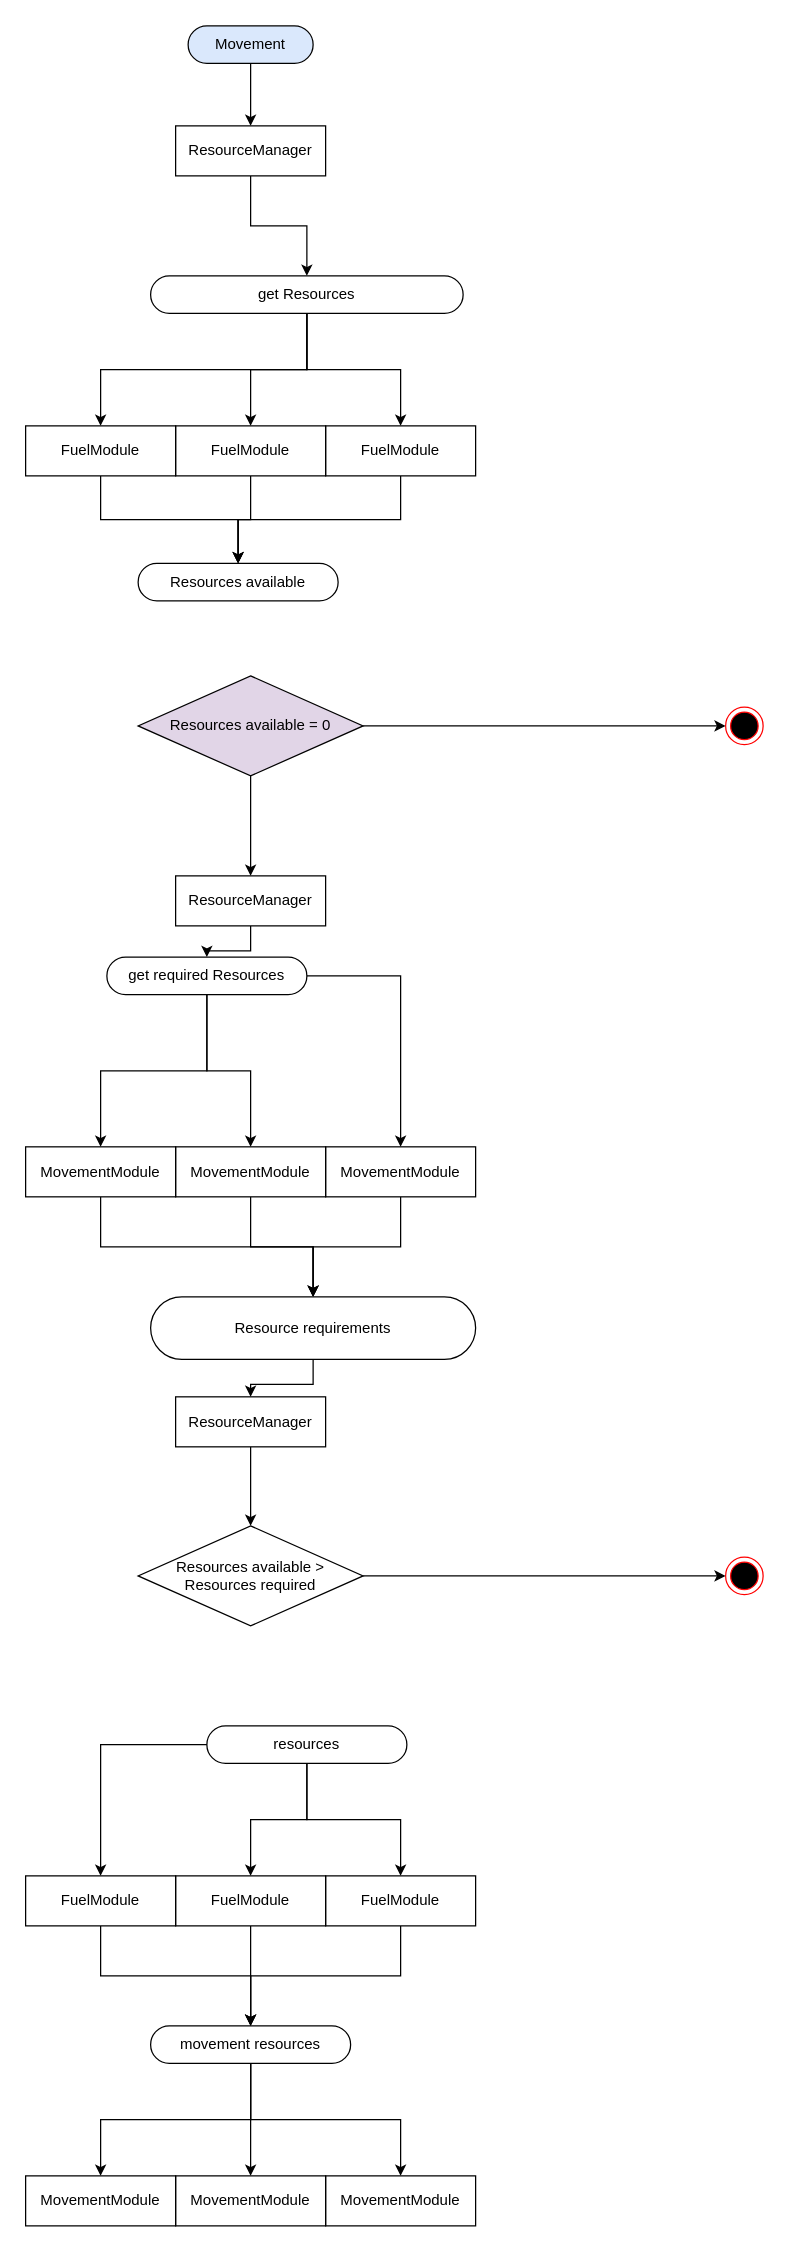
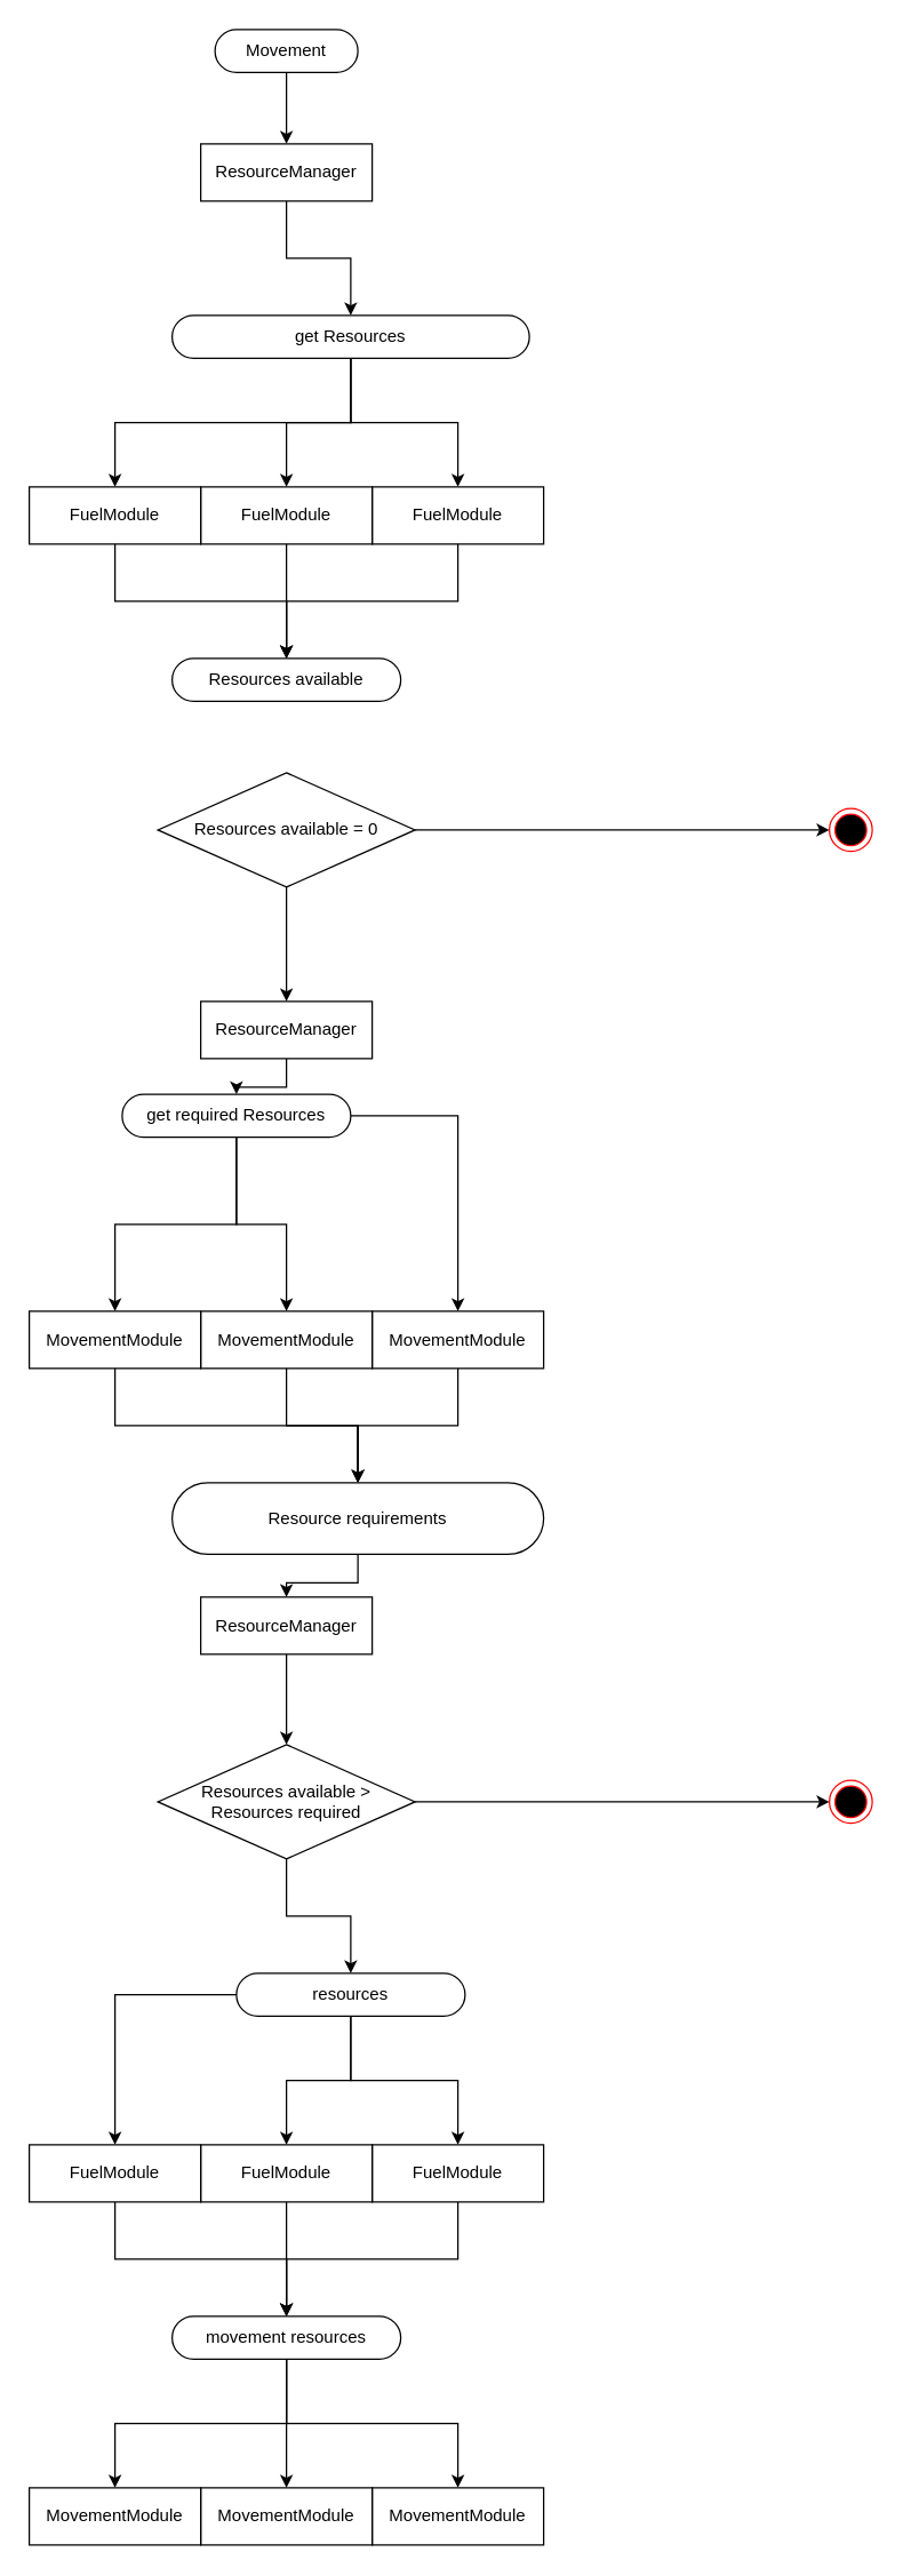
- <mxCell id="3" value="&lt;div&gt;Movement&lt;/div&gt;" style="rounded=1;whiteSpace=wrap;html=1;fontSize=12;glass=0;strokeWidth=1;shadow=0;arcSize=50;fillColor=#dae8fc;" vertex="1" parent="1"><mxGeometry x="150" y="20" width="100" height="30" as="geometry" /></mxCell>
+ <mxCell id="3" value="&lt;div&gt;Movement&lt;/div&gt;" style="rounded=1;whiteSpace=wrap;html=1;fontSize=12;glass=0;strokeWidth=1;shadow=0;arcSize=50;" vertex="1" parent="1"><mxGeometry x="150" y="20" width="100" height="30" as="geometry" /></mxCell>
- <mxCell id="28" value="Resources available" style="rounded=1;whiteSpace=wrap;html=1;fontSize=12;glass=0;strokeWidth=1;shadow=0;arcSize=50;" vertex="1" parent="1"><mxGeometry x="110" y="450" width="160" height="30" as="geometry" /></mxCell>
+ <mxCell id="28" value="Resources available" style="rounded=1;whiteSpace=wrap;html=1;fontSize=12;glass=0;strokeWidth=1;shadow=0;arcSize=50;" vertex="1" parent="1"><mxGeometry x="120" y="460" width="160" height="30" as="geometry" /></mxCell>
- <mxCell id="35" value="Resources available = 0" style="rhombus;whiteSpace=wrap;html=1;fillColor=#e1d5e7;" vertex="1" parent="1"><mxGeometry x="110" y="540" width="180" height="80" as="geometry" /></mxCell>
+ <mxCell id="35" value="Resources available = 0" style="rhombus;whiteSpace=wrap;html=1;" vertex="1" parent="1"><mxGeometry x="110" y="540" width="180" height="80" as="geometry" /></mxCell>
+ <mxCell id="55" style="edgeStyle=orthogonalEdgeStyle;rounded=0;orthogonalLoop=1;jettySize=auto;html=1;" edge="1" parent="1" source="56" target="44"><mxGeometry relative="1" as="geometry" /></mxCell>
